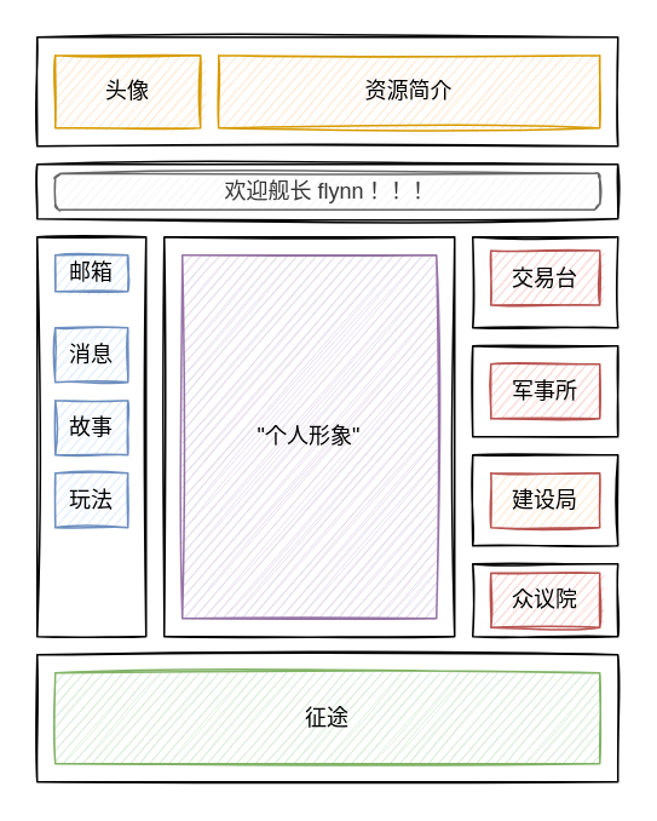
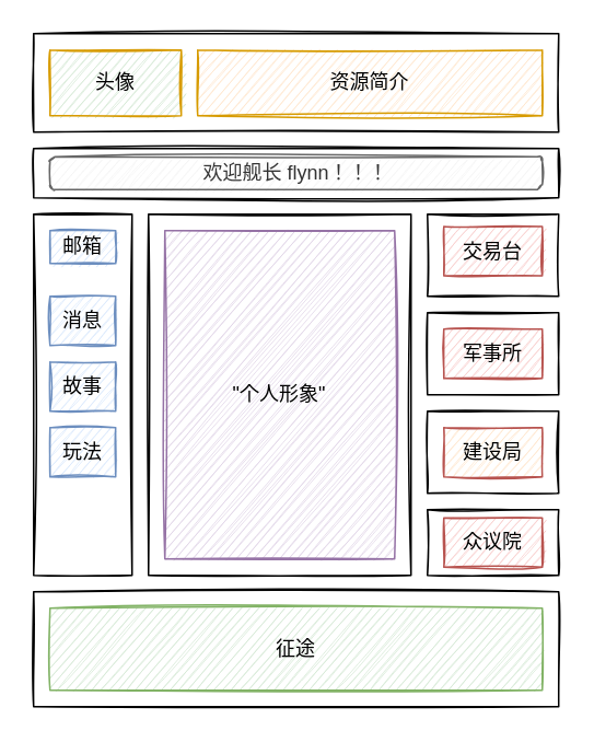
- <mxCell id="11" value="头像" style="rounded=0;whiteSpace=wrap;html=1;sketch=1;align=center;verticalAlign=middle;fillColor=#ffe6cc;strokeColor=#d79b00;" vertex="1" parent="1"><mxGeometry x="30" y="30" width="80" height="40" as="geometry" /></mxCell>
+ <mxCell id="11" value="头像" style="rounded=0;whiteSpace=wrap;html=1;sketch=1;align=center;verticalAlign=middle;fillColor=#d5e8d4;strokeColor=#d79b00;" vertex="1" parent="1"><mxGeometry x="30" y="30" width="80" height="40" as="geometry" /></mxCell>
